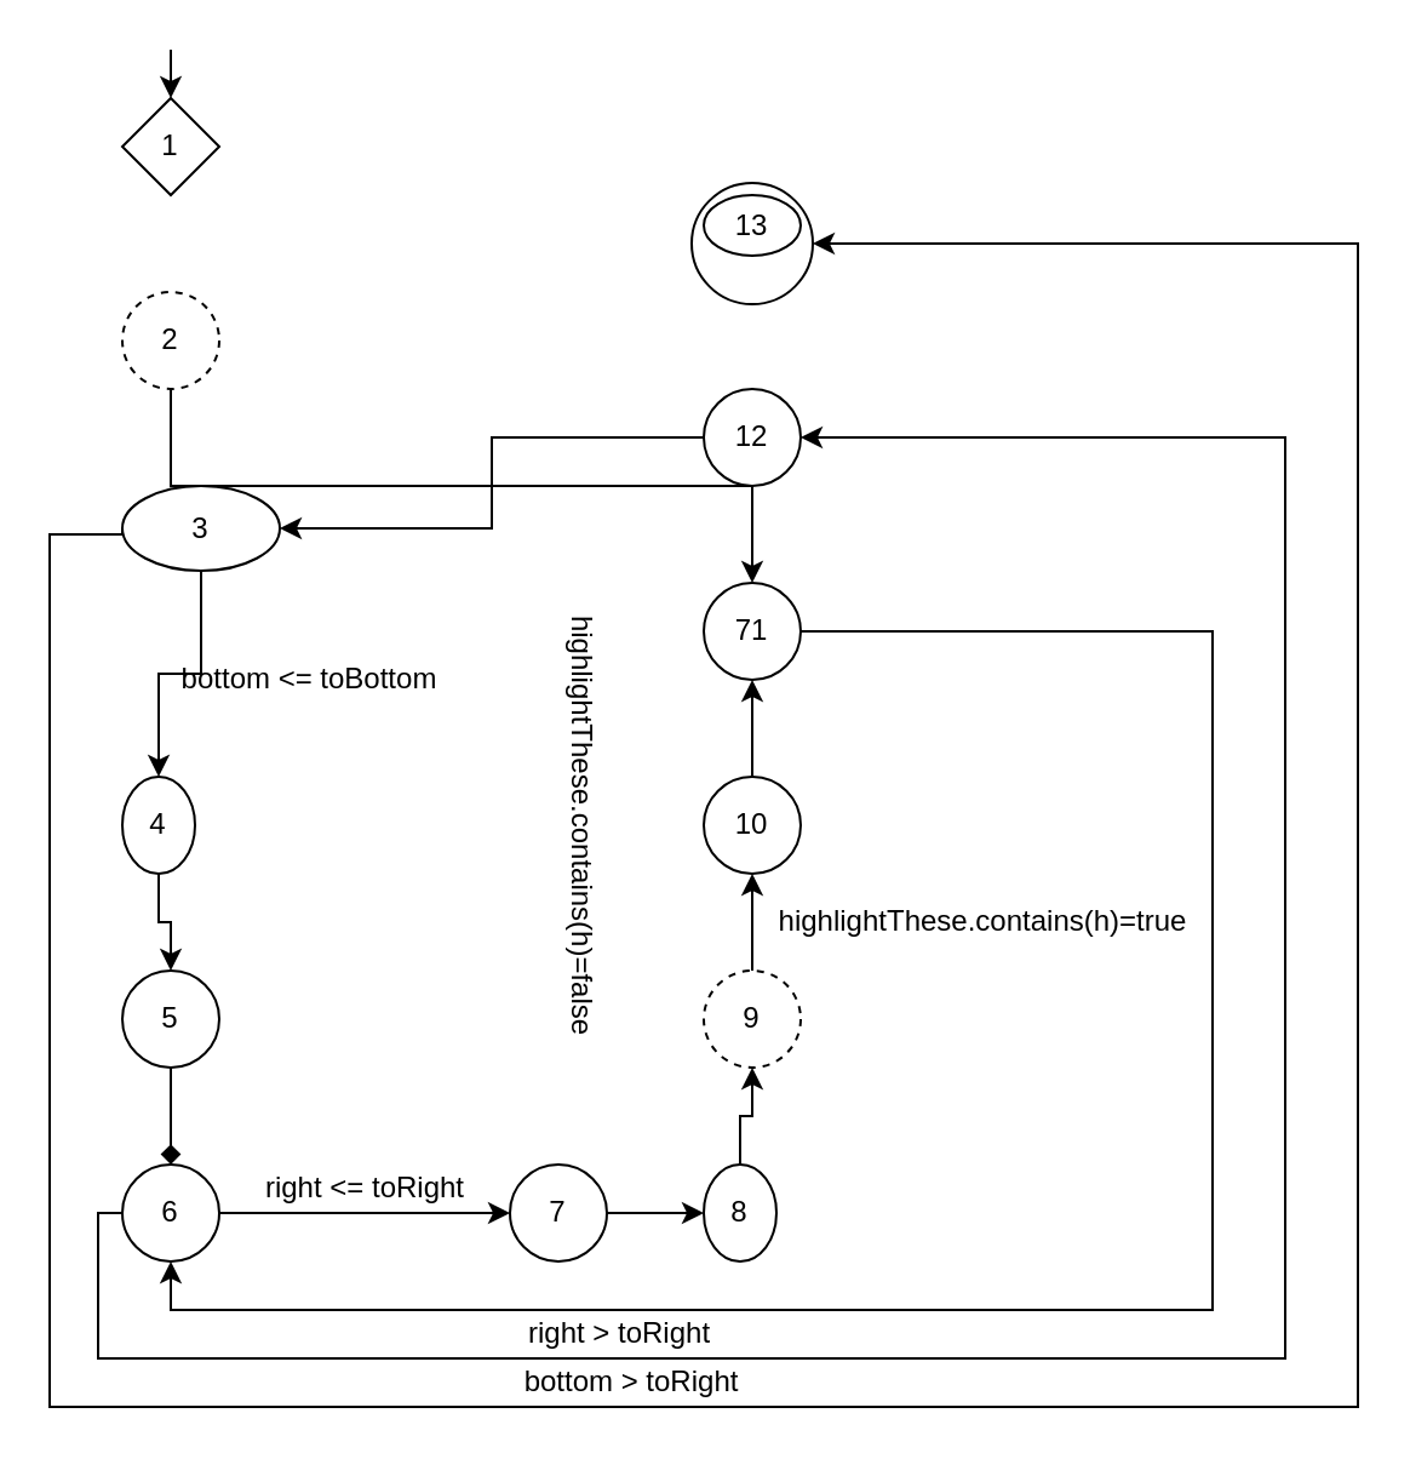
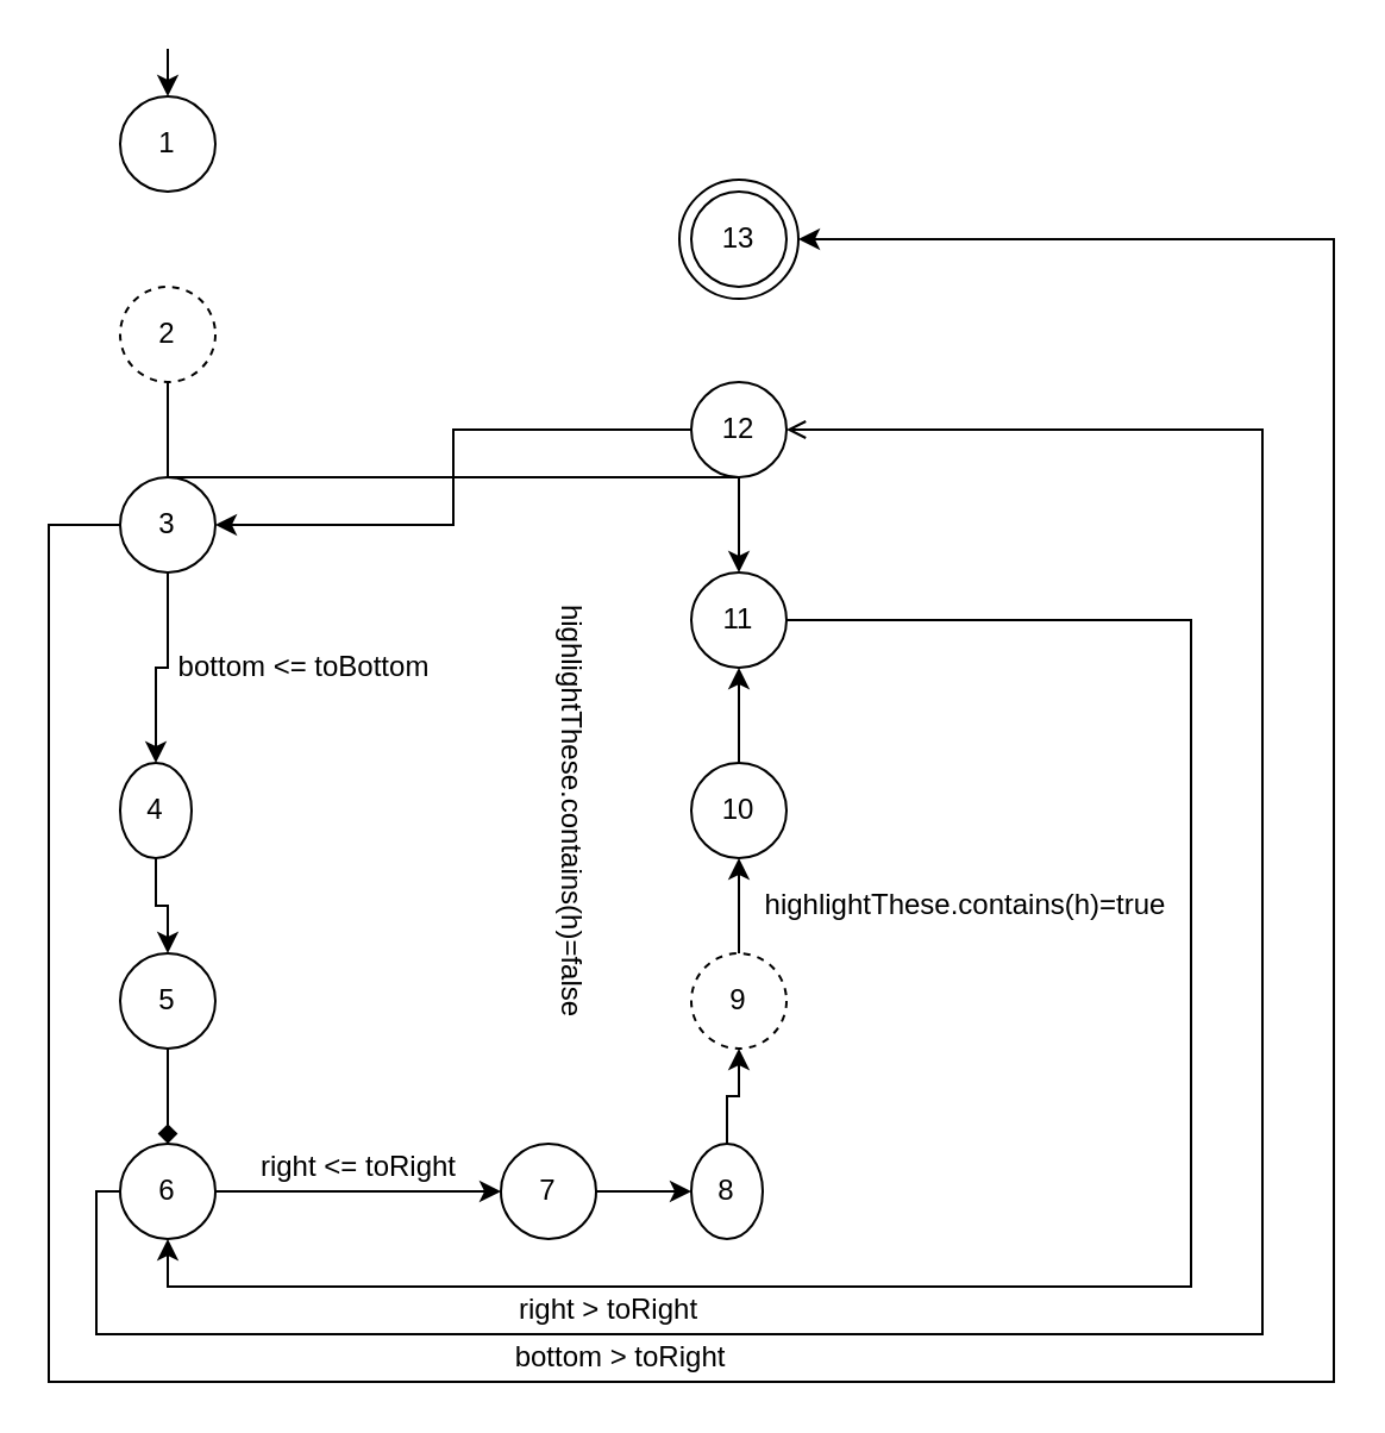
- <mxCell id="4" value="1" style="rhombus;whiteSpace=wrap;html=1;aspect=fixed;" vertex="1" parent="1"><mxGeometry x="50" y="40" width="40" height="40" as="geometry" /></mxCell>
+ <mxCell id="4" value="1" style="ellipse;whiteSpace=wrap;html=1;aspect=fixed;" vertex="1" parent="1"><mxGeometry x="50" y="40" width="40" height="40" as="geometry" /></mxCell>
- <mxCell id="31" value="13" style="ellipse;whiteSpace=wrap;html=1;aspect=fixed;" vertex="1" parent="1"><mxGeometry x="290" y="80" width="40" height="25" as="geometry" /></mxCell>
+ <mxCell id="31" value="13" style="ellipse;whiteSpace=wrap;html=1;aspect=fixed;" vertex="1" parent="1"><mxGeometry x="290" y="80" width="40" height="40" as="geometry" /></mxCell>
- <mxCell id="17" style="edgeStyle=orthogonalEdgeStyle;rounded=0;orthogonalLoop=1;jettySize=auto;html=1;entryX=1;entryY=0.5;entryDx=0;entryDy=0;startArrow=none;startFill=0;endArrow=classic;endFill=1;exitX=0;exitY=0.5;exitDx=0;exitDy=0;" edge="1" parent="1" source="18" target="26"><mxGeometry relative="1" as="geometry"><Array as="points"><mxPoint x="40" y="500" /><mxPoint x="40" y="560" /><mxPoint x="530" y="560" /><mxPoint x="530" y="180" /></Array></mxGeometry></mxCell>
+ <mxCell id="17" style="edgeStyle=orthogonalEdgeStyle;rounded=0;orthogonalLoop=1;jettySize=auto;html=1;entryX=1;entryY=0.5;entryDx=0;entryDy=0;startArrow=none;startFill=0;endArrow=open;endFill=1;exitX=0;exitY=0.5;exitDx=0;exitDy=0;" edge="1" parent="1" source="18" target="26"><mxGeometry relative="1" as="geometry"><Array as="points"><mxPoint x="40" y="500" /><mxPoint x="40" y="560" /><mxPoint x="530" y="560" /><mxPoint x="530" y="180" /></Array></mxGeometry></mxCell>
- <mxCell id="9" value="3" style="ellipse;whiteSpace=wrap;html=1;aspect=fixed;" vertex="1" parent="1"><mxGeometry x="50" y="200" width="65" height="35" as="geometry" /></mxCell>
+ <mxCell id="9" value="3" style="ellipse;whiteSpace=wrap;html=1;aspect=fixed;" vertex="1" parent="1"><mxGeometry x="50" y="200" width="40" height="40" as="geometry" /></mxCell>
- <mxCell id="28" value="71" style="ellipse;whiteSpace=wrap;html=1;aspect=fixed;" vertex="1" parent="1"><mxGeometry x="290" y="240" width="40" height="40" as="geometry" /></mxCell>
+ <mxCell id="28" value="11" style="ellipse;whiteSpace=wrap;html=1;aspect=fixed;" vertex="1" parent="1"><mxGeometry x="290" y="240" width="40" height="40" as="geometry" /></mxCell>
